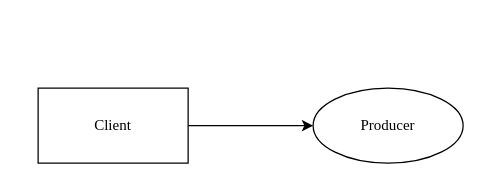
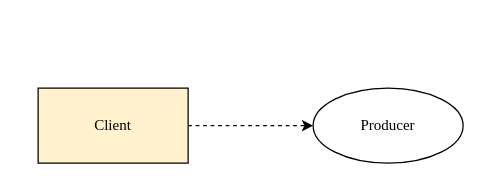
- <mxCell id="4" value="Client" style="rounded=0;whiteSpace=wrap;html=1;fontFamily=Noto Sans Japanese;fontSource=https%3A%2F%2Ffonts.googleapis.com%2Fcss%3Ffamily%3DNoto%2BSans%2BJapanese;labelBackgroundColor=none;" vertex="1" parent="1"><mxGeometry x="30" y="70" width="120" height="60" as="geometry" /></mxCell>
+ <mxCell id="4" value="Client" style="rounded=0;whiteSpace=wrap;html=1;fontFamily=Noto Sans Japanese;fontSource=https%3A%2F%2Ffonts.googleapis.com%2Fcss%3Ffamily%3DNoto%2BSans%2BJapanese;labelBackgroundColor=none;fillColor=#fff2cc;" vertex="1" parent="1"><mxGeometry x="30" y="70" width="120" height="60" as="geometry" /></mxCell>
- <mxCell id="3" style="edgeStyle=orthogonalEdgeStyle;rounded=0;orthogonalLoop=1;jettySize=auto;html=1;exitX=1;exitY=0.5;exitDx=0;exitDy=0;entryX=0;entryY=0.5;entryDx=0;entryDy=0;labelBackgroundColor=none;fontColor=default;" edge="1" parent="1" source="4" target="6"><mxGeometry relative="1" as="geometry" /></mxCell>
+ <mxCell id="3" style="edgeStyle=orthogonalEdgeStyle;rounded=0;orthogonalLoop=1;jettySize=auto;html=1;exitX=1;exitY=0.5;exitDx=0;exitDy=0;entryX=0;entryY=0.5;entryDx=0;entryDy=0;labelBackgroundColor=none;fontColor=default;dashed=1;" edge="1" parent="1" source="4" target="6"><mxGeometry relative="1" as="geometry" /></mxCell>
